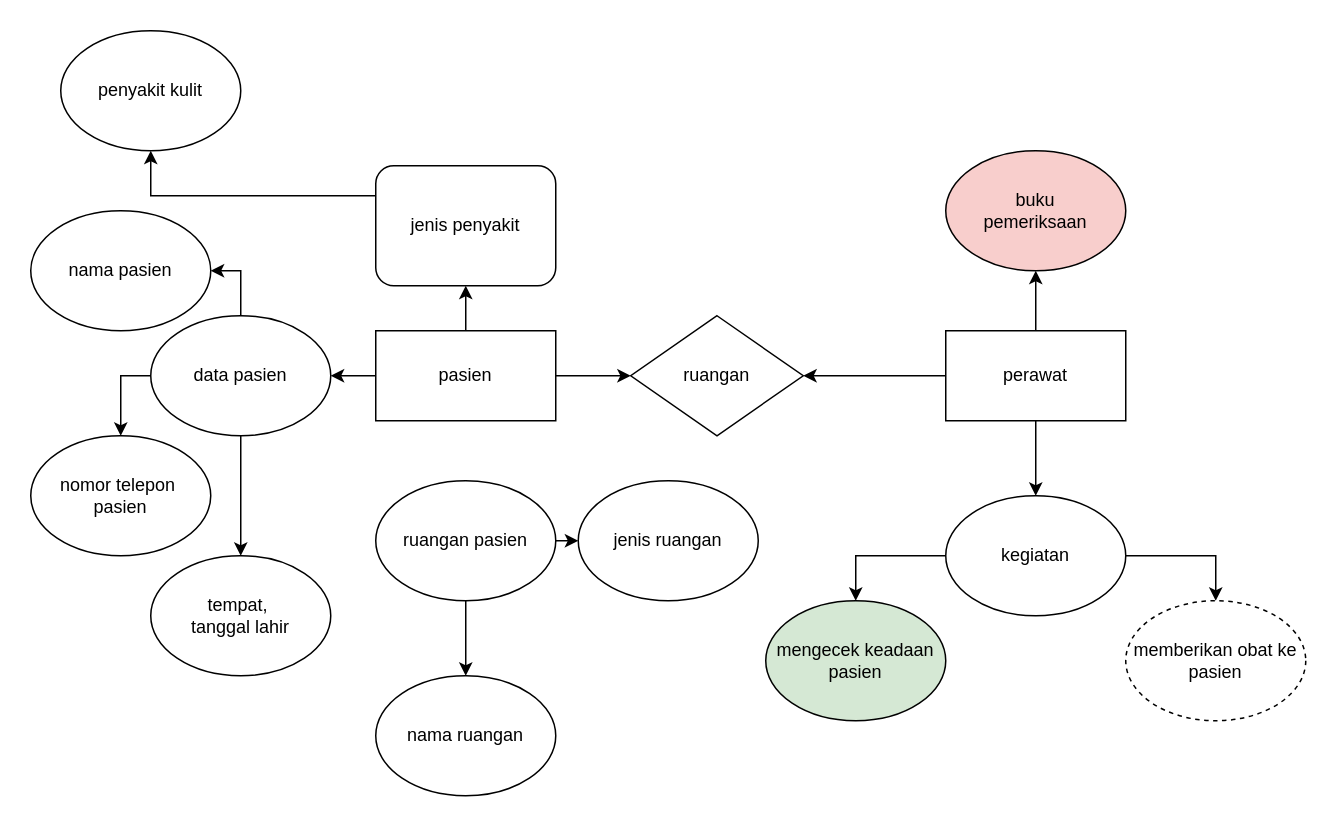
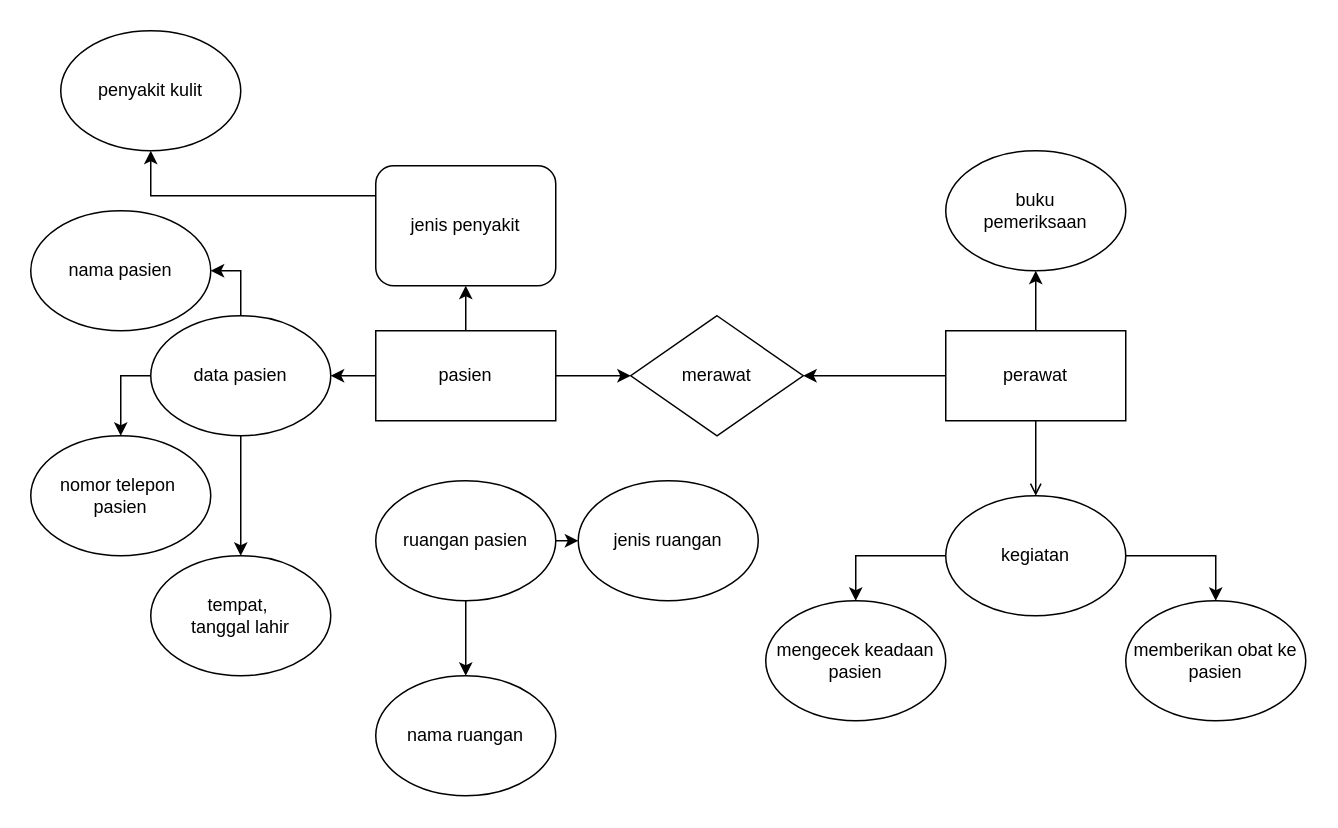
- <mxCell id="20" value="buku&lt;div&gt;pemeriksaan&lt;/div&gt;" style="ellipse;whiteSpace=wrap;html=1;fillColor=#f8cecc;" parent="1" vertex="1"><mxGeometry x="630" y="100" width="120" height="80" as="geometry" /></mxCell>
+ <mxCell id="20" value="buku&lt;div&gt;pemeriksaan&lt;/div&gt;" style="ellipse;whiteSpace=wrap;html=1;" parent="1" vertex="1"><mxGeometry x="630" y="100" width="120" height="80" as="geometry" /></mxCell>
- <mxCell id="10" value="ruangan" style="rhombus;whiteSpace=wrap;html=1;" parent="1" vertex="1"><mxGeometry x="420" y="210" width="115" height="80" as="geometry" /></mxCell>
+ <mxCell id="10" value="merawat" style="rhombus;whiteSpace=wrap;html=1;" parent="1" vertex="1"><mxGeometry x="420" y="210" width="115" height="80" as="geometry" /></mxCell>
- <mxCell id="8" style="edgeStyle=orthogonalEdgeStyle;rounded=0;orthogonalLoop=1;jettySize=auto;html=1;entryX=0.5;entryY=0;entryDx=0;entryDy=0;" parent="1" source="9" target="23" edge="1"><mxGeometry relative="1" as="geometry" /></mxCell>
+ <mxCell id="8" style="edgeStyle=orthogonalEdgeStyle;rounded=0;orthogonalLoop=1;jettySize=auto;html=1;entryX=0.5;entryY=0;entryDx=0;entryDy=0;endArrow=open;" parent="1" source="9" target="23" edge="1"><mxGeometry relative="1" as="geometry" /></mxCell>
- <mxCell id="31" value="mengecek keadaan pasien" style="ellipse;whiteSpace=wrap;html=1;fillColor=#d5e8d4;" parent="1" vertex="1"><mxGeometry x="510" y="400" width="120" height="80" as="geometry" /></mxCell>
+ <mxCell id="31" value="mengecek keadaan pasien" style="ellipse;whiteSpace=wrap;html=1;" parent="1" vertex="1"><mxGeometry x="510" y="400" width="120" height="80" as="geometry" /></mxCell>
- <mxCell id="30" value="memberikan obat ke pasien" style="ellipse;whiteSpace=wrap;html=1;dashed=1;" parent="1" vertex="1"><mxGeometry x="750" y="400" width="120" height="80" as="geometry" /></mxCell>
+ <mxCell id="30" value="memberikan obat ke pasien" style="ellipse;whiteSpace=wrap;html=1;" parent="1" vertex="1"><mxGeometry x="750" y="400" width="120" height="80" as="geometry" /></mxCell>
